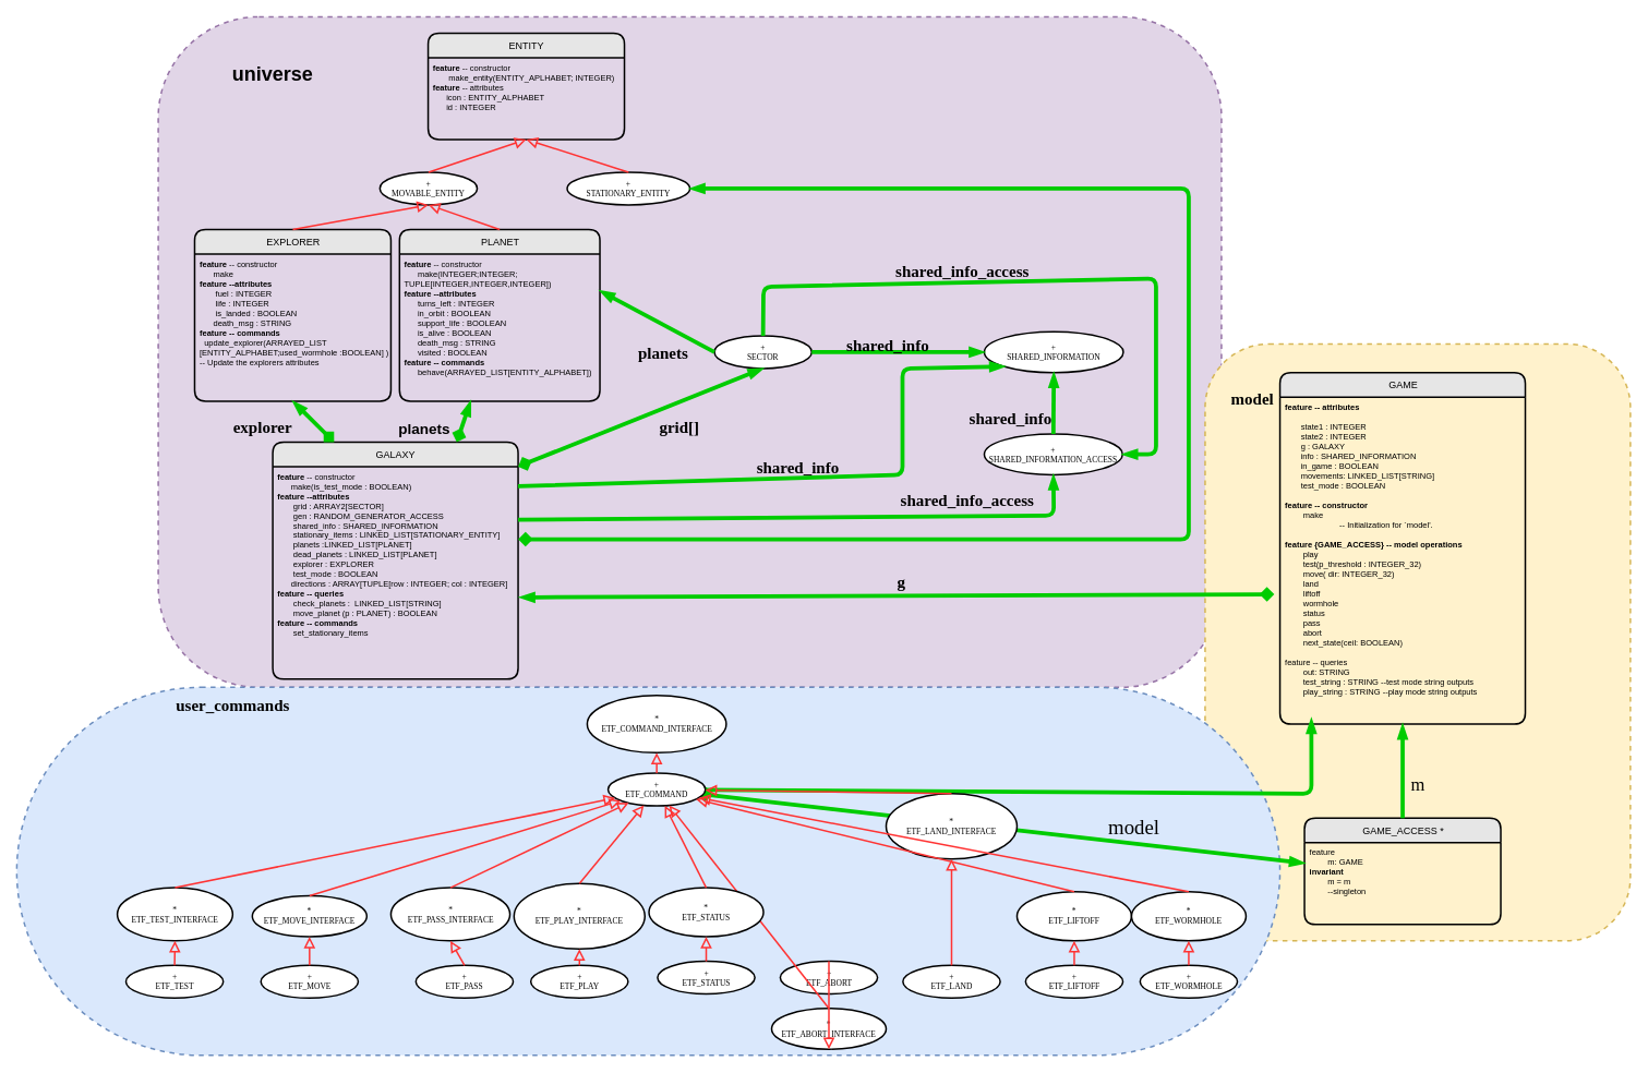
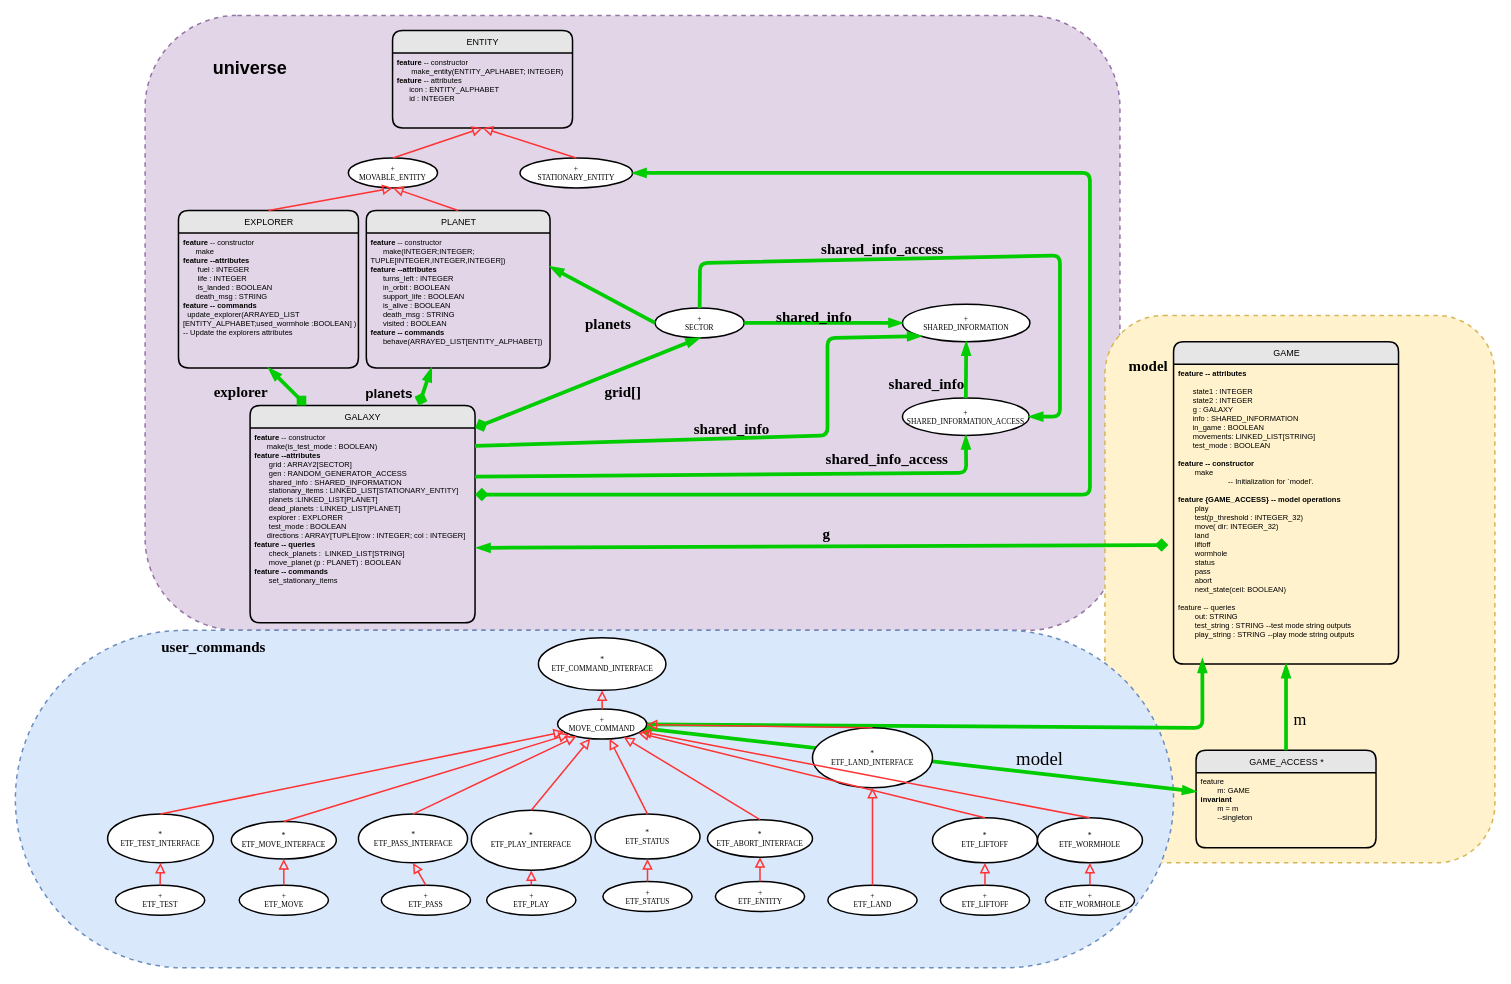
- <mxCell id="16" value="+&lt;br&gt;ETF_COMMAND" style="ellipse;whiteSpace=wrap;html=1;rounded=1;fontSize=10;fontFamily=Verdena;strokeWidth=2;" vertex="1" parent="1"><mxGeometry x="743" y="945" width="119" height="40" as="geometry" /></mxCell>
+ <mxCell id="16" value="+&lt;br&gt;MOVE_COMMAND" style="ellipse;whiteSpace=wrap;html=1;rounded=1;fontSize=10;fontFamily=Verdena;strokeWidth=2;" vertex="1" parent="1"><mxGeometry x="743" y="945" width="119" height="40" as="geometry" /></mxCell>
- <mxCell id="15" value="+&lt;br&gt;ETF_ABORT" style="ellipse;whiteSpace=wrap;html=1;rounded=1;fontSize=10;fontFamily=Verdena;strokeWidth=2;" vertex="1" parent="1"><mxGeometry x="953.5" y="1175" width="119" height="40" as="geometry" /></mxCell>
+ <mxCell id="15" value="+&lt;br&gt;ETF_ENTITY" style="ellipse;whiteSpace=wrap;html=1;rounded=1;fontSize=10;fontFamily=Verdena;strokeWidth=2;" vertex="1" parent="1"><mxGeometry x="953.5" y="1175" width="119" height="40" as="geometry" /></mxCell>
- <mxCell id="21" value="*&lt;br&gt;ETF_ABORT_INTERFACE" style="ellipse;whiteSpace=wrap;html=1;rounded=1;fontSize=10;fontFamily=Verdena;strokeWidth=2;" vertex="1" parent="1"><mxGeometry x="943" y="1232.5" width="140" height="50" as="geometry" /></mxCell>
+ <mxCell id="21" value="*&lt;br&gt;ETF_ABORT_INTERFACE" style="ellipse;whiteSpace=wrap;html=1;rounded=1;fontSize=10;fontFamily=Verdena;strokeWidth=2;" vertex="1" parent="1"><mxGeometry x="943" y="1092.5" width="140" height="50" as="geometry" /></mxCell>
